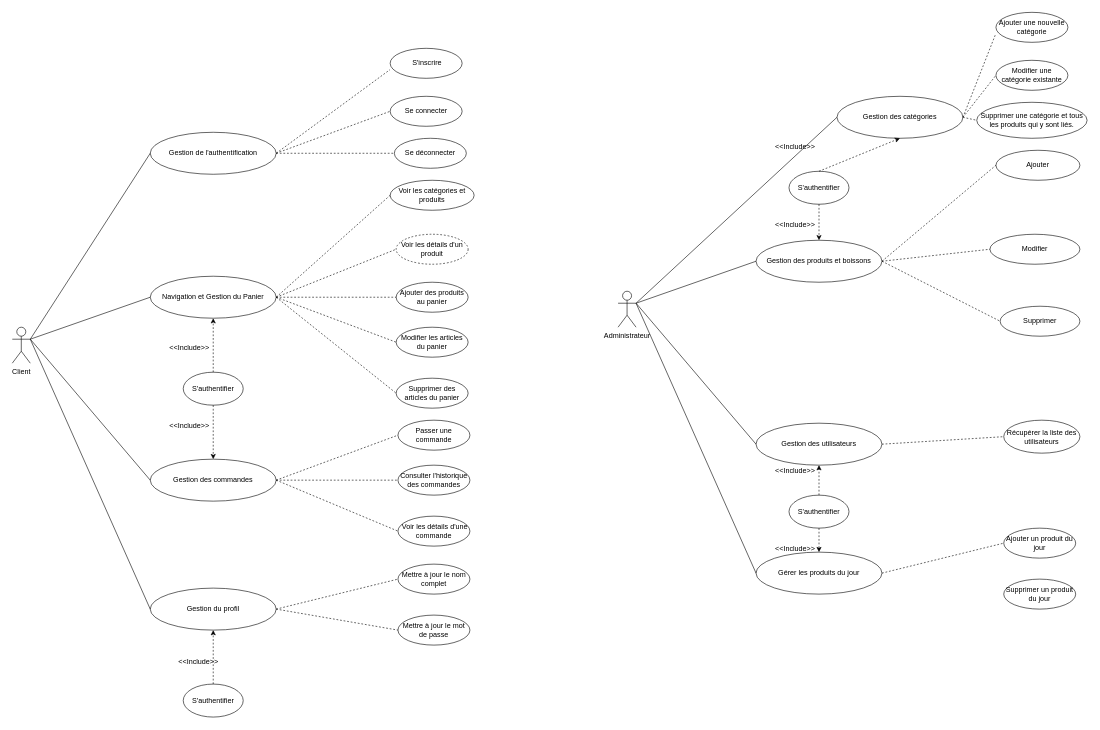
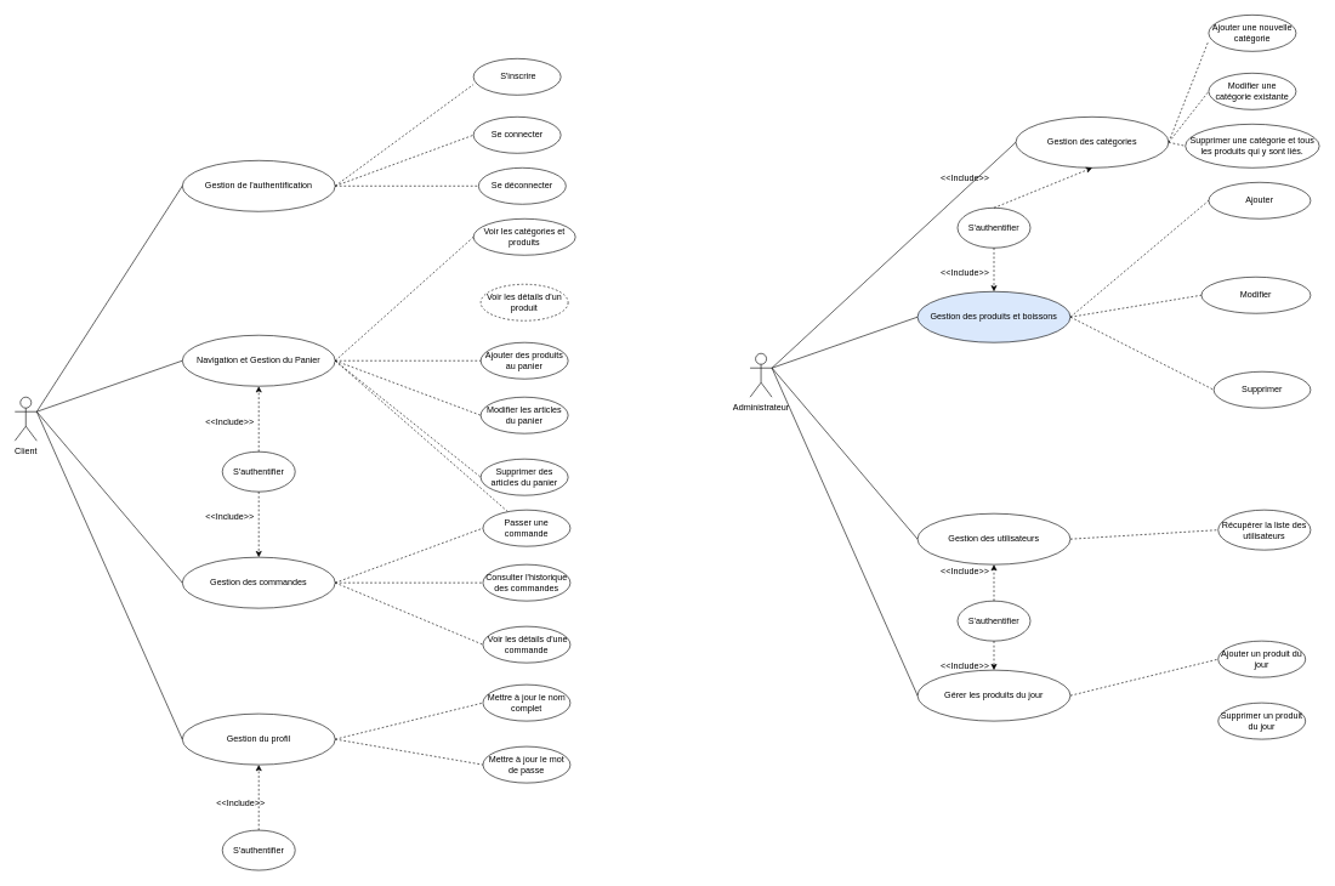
- <mxCell id="48" value="Modifier" style="ellipse;whiteSpace=wrap;html=1;" vertex="1" parent="1"><mxGeometry x="1650" y="390" width="150" height="50" as="geometry" /></mxCell>
+ <mxCell id="48" value="Modifier" style="ellipse;whiteSpace=wrap;html=1;" vertex="1" parent="1"><mxGeometry x="1650" y="380" width="150" height="50" as="geometry" /></mxCell>
- <mxCell id="43" value="Gestion des produits et boissons" style="ellipse;whiteSpace=wrap;html=1;" vertex="1" parent="1"><mxGeometry x="1260" y="400" width="210" height="70" as="geometry" /></mxCell>
+ <mxCell id="43" value="Gestion des produits et boissons" style="ellipse;whiteSpace=wrap;html=1;fillColor=#dae8fc;" vertex="1" parent="1"><mxGeometry x="1260" y="400" width="210" height="70" as="geometry" /></mxCell>
- <mxCell id="20" value="" style="endArrow=none;html=1;rounded=0;entryX=0;entryY=0.5;entryDx=0;entryDy=0;exitX=1;exitY=0.5;exitDx=0;exitDy=0;dashed=1;" edge="1" parent="1" source="8" target="13"><mxGeometry width="50" height="50" relative="1" as="geometry"><mxPoint x="460" y="760" as="sourcePoint" /><mxPoint x="510" y="710" as="targetPoint" /></mxGeometry></mxCell>
+ <mxCell id="20" value="" style="endArrow=none;html=1;rounded=0;exitX=1;exitY=0.5;exitDx=0;exitDy=0;dashed=1;" edge="1" parent="1" source="8" target="24"><mxGeometry width="50" height="50" relative="1" as="geometry"><mxPoint x="460" y="760" as="sourcePoint" /><mxPoint x="510" y="710" as="targetPoint" /></mxGeometry></mxCell>
